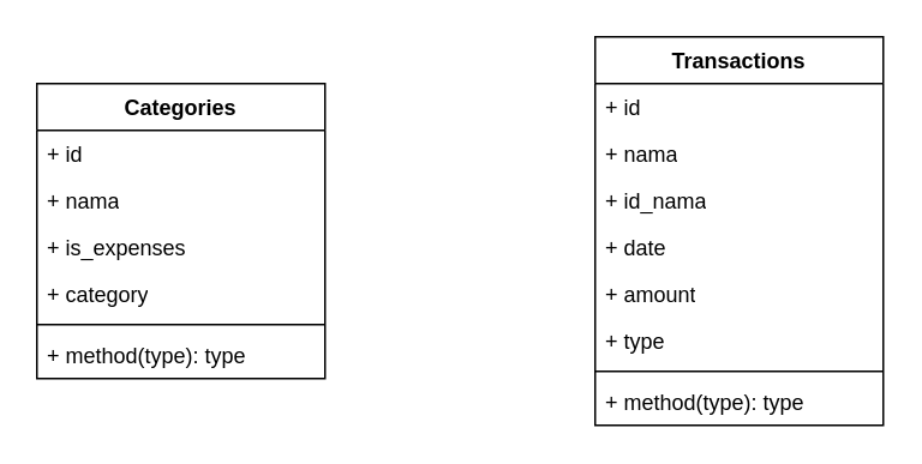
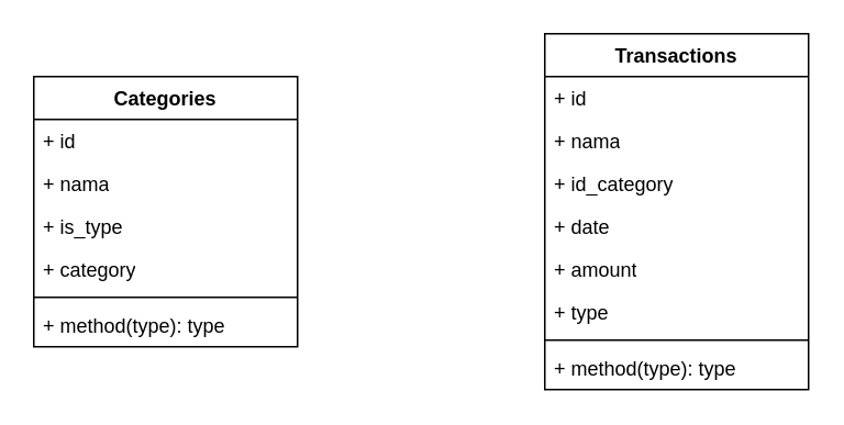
- <mxCell id="12" value="+ id_nama" style="text;strokeColor=none;fillColor=none;align=left;verticalAlign=top;spacingLeft=4;spacingRight=4;overflow=hidden;rotatable=0;points=[[0,0.5],[1,0.5]];portConstraint=eastwest;whiteSpace=wrap;html=1;" parent="9" vertex="1"><mxGeometry y="78" width="160" height="26" as="geometry" /></mxCell>
+ <mxCell id="12" value="+ id_category" style="text;strokeColor=none;fillColor=none;align=left;verticalAlign=top;spacingLeft=4;spacingRight=4;overflow=hidden;rotatable=0;points=[[0,0.5],[1,0.5]];portConstraint=eastwest;whiteSpace=wrap;html=1;" parent="9" vertex="1"><mxGeometry y="78" width="160" height="26" as="geometry" /></mxCell>
- <mxCell id="5" value="+ is_expenses" style="text;strokeColor=none;fillColor=none;align=left;verticalAlign=top;spacingLeft=4;spacingRight=4;overflow=hidden;rotatable=0;points=[[0,0.5],[1,0.5]];portConstraint=eastwest;whiteSpace=wrap;html=1;" parent="2" vertex="1"><mxGeometry y="78" width="160" height="26" as="geometry" /></mxCell>
+ <mxCell id="5" value="+ is_type" style="text;strokeColor=none;fillColor=none;align=left;verticalAlign=top;spacingLeft=4;spacingRight=4;overflow=hidden;rotatable=0;points=[[0,0.5],[1,0.5]];portConstraint=eastwest;whiteSpace=wrap;html=1;" parent="2" vertex="1"><mxGeometry y="78" width="160" height="26" as="geometry" /></mxCell>
